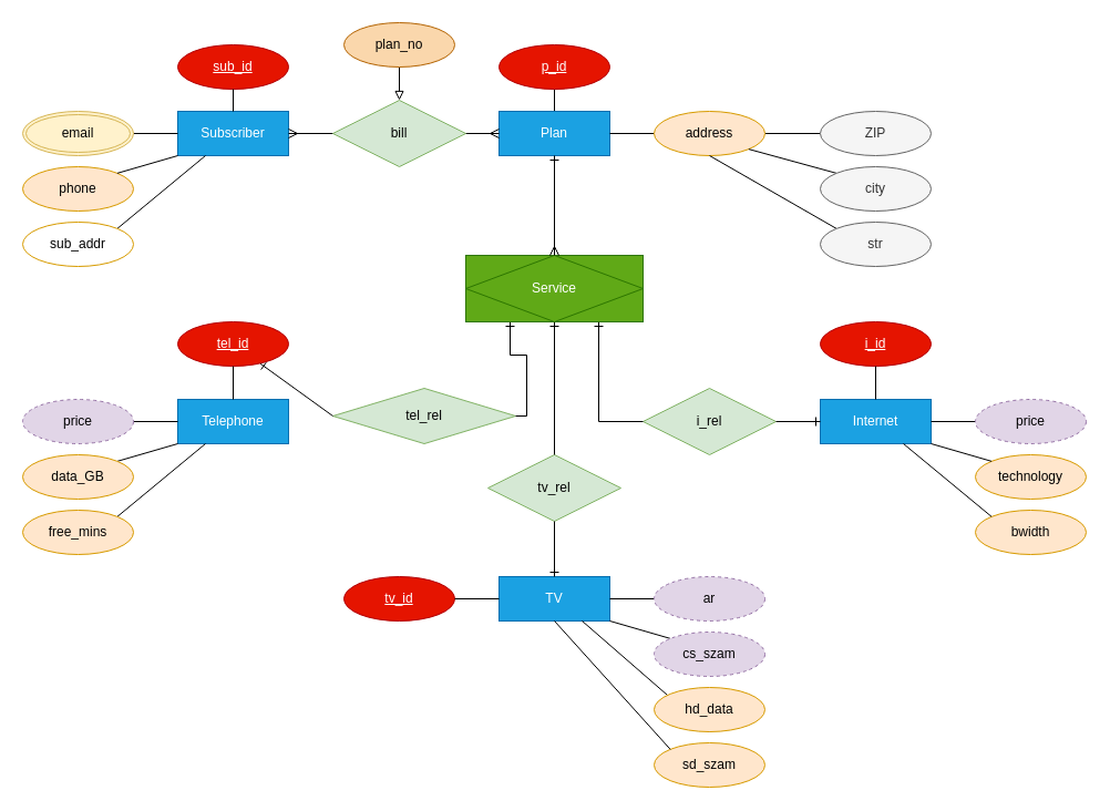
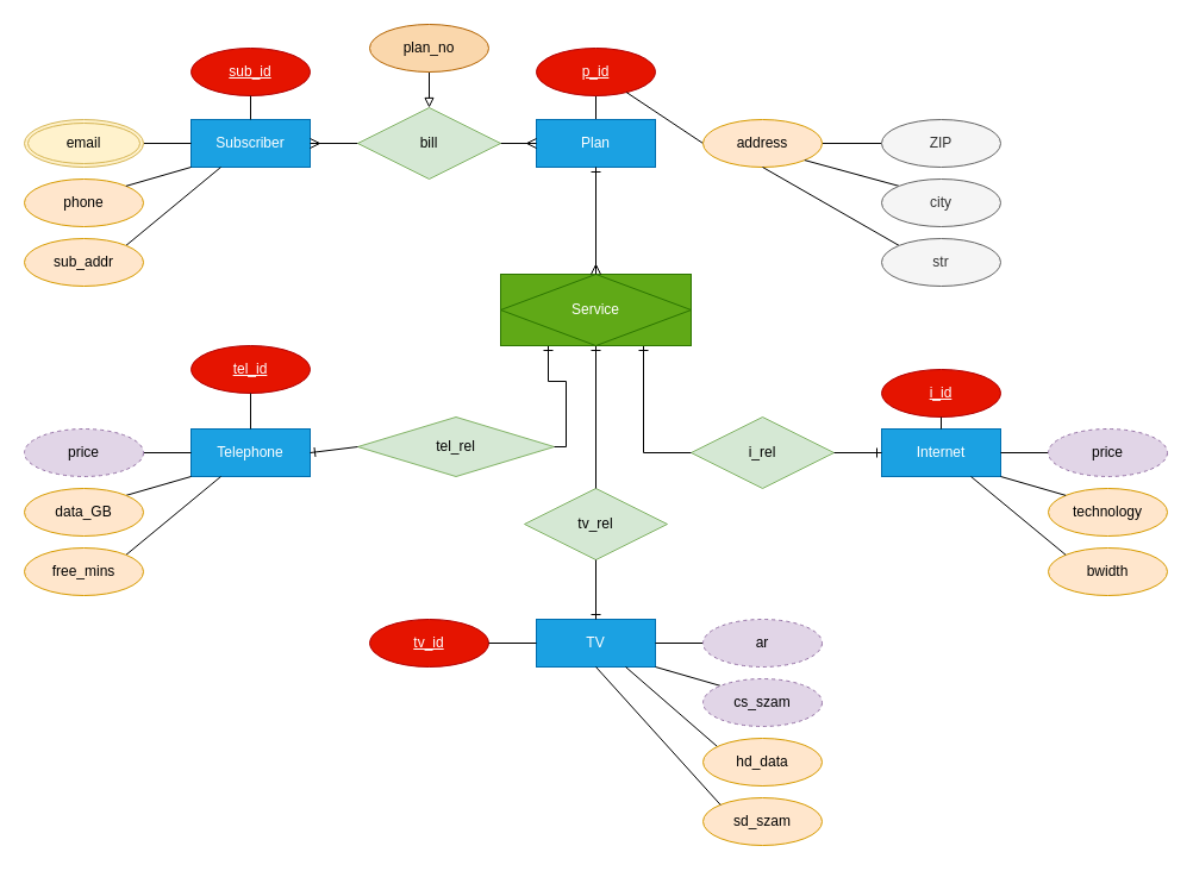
- <mxCell id="54" style="edgeStyle=none;rounded=0;orthogonalLoop=1;jettySize=auto;html=1;exitX=0;exitY=0.5;exitDx=0;exitDy=0;entryX=1;entryY=0.5;entryDx=0;entryDy=0;startArrow=none;startFill=0;endArrow=none;endFill=0;" parent="1" source="56" target="35" edge="1"><mxGeometry relative="1" as="geometry"><mxPoint x="450" y="50" as="sourcePoint" /></mxGeometry></mxCell>
+ <mxCell id="54" style="edgeStyle=none;rounded=0;orthogonalLoop=1;jettySize=auto;html=1;exitX=0;exitY=0.5;exitDx=0;exitDy=0;startArrow=none;startFill=0;endArrow=none;endFill=0;" parent="1" source="56" target="34" edge="1"><mxGeometry relative="1" as="geometry"><mxPoint x="450" y="50" as="sourcePoint" /></mxGeometry></mxCell>
- <mxCell id="53" value="sub_addr" style="ellipse;whiteSpace=wrap;html=1;align=center;strokeColor=#d79b00;fillColor=#ffffff;" parent="1" vertex="1"><mxGeometry x="20" y="200" width="100" height="40" as="geometry" /></mxCell>
+ <mxCell id="53" value="sub_addr" style="ellipse;whiteSpace=wrap;html=1;align=center;strokeColor=#d79b00;fillColor=#ffe6cc;" parent="1" vertex="1"><mxGeometry x="20" y="200" width="100" height="40" as="geometry" /></mxCell>
- <mxCell id="22" value="i_id" style="ellipse;whiteSpace=wrap;html=1;align=center;fontStyle=4;fillColor=#e51400;fontColor=#ffffff;strokeColor=#B20000;" parent="1" vertex="1"><mxGeometry x="740" y="290" width="100" height="40" as="geometry" /></mxCell>
+ <mxCell id="22" value="i_id" style="ellipse;whiteSpace=wrap;html=1;align=center;fontStyle=4;fillColor=#e51400;fontColor=#ffffff;strokeColor=#B20000;" parent="1" vertex="1"><mxGeometry x="740" y="310" width="100" height="40" as="geometry" /></mxCell>
- <mxCell id="19" value="" style="endArrow=ERone;html=1;rounded=0;endFill=0;exitX=0;exitY=0.5;exitDx=0;exitDy=0;" parent="1" source="10" target="25" edge="1"><mxGeometry width="50" height="50" relative="1" as="geometry"><mxPoint x="80" y="380" as="sourcePoint" /><mxPoint x="80" y="440" as="targetPoint" /></mxGeometry></mxCell>
+ <mxCell id="19" value="" style="endArrow=ERone;html=1;rounded=0;entryX=1;entryY=0.5;entryDx=0;entryDy=0;endFill=0;exitX=0;exitY=0.5;exitDx=0;exitDy=0;" parent="1" source="10" target="17" edge="1"><mxGeometry width="50" height="50" relative="1" as="geometry"><mxPoint x="80" y="380" as="sourcePoint" /><mxPoint x="80" y="440" as="targetPoint" /></mxGeometry></mxCell>
